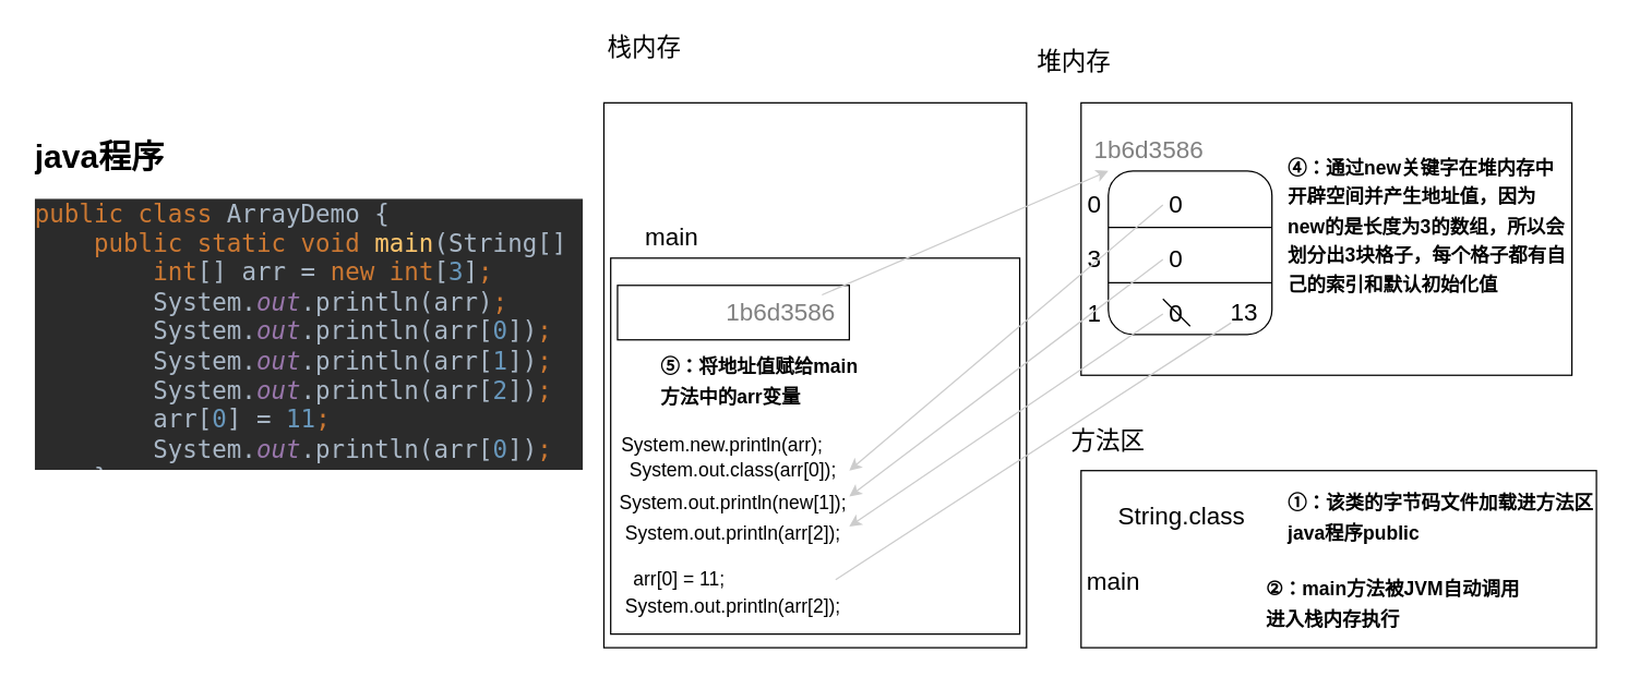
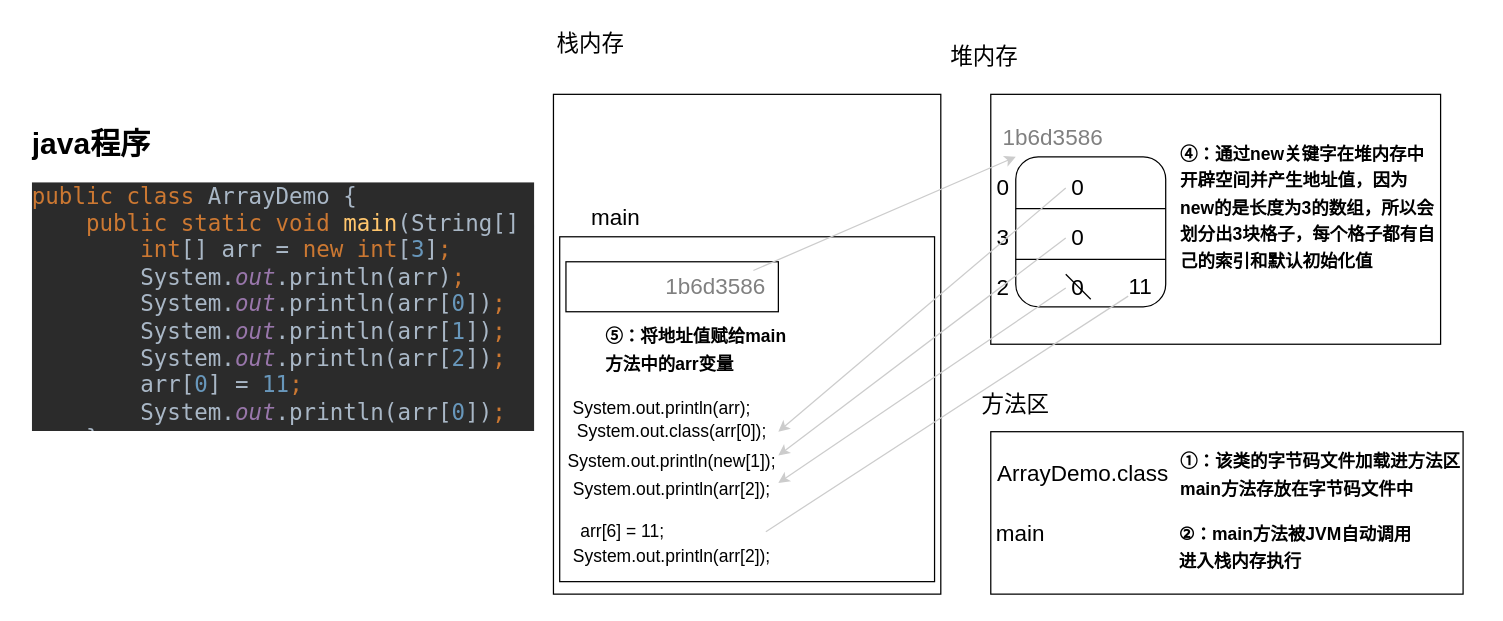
- <mxCell id="36" value="13" style="text;html=1;strokeColor=none;fillColor=none;align=center;verticalAlign=middle;whiteSpace=wrap;rounded=0;fontSize=18;" parent="1" vertex="1"><mxGeometry x="902" y="214" width="20" height="30" as="geometry" /></mxCell>
+ <mxCell id="36" value="11" style="text;html=1;strokeColor=none;fillColor=none;align=center;verticalAlign=middle;whiteSpace=wrap;rounded=0;fontSize=18;" parent="1" vertex="1"><mxGeometry x="902" y="214" width="20" height="30" as="geometry" /></mxCell>
- <mxCell id="18" value="1" style="text;html=1;strokeColor=none;fillColor=none;align=center;verticalAlign=middle;whiteSpace=wrap;rounded=0;fontSize=18;" parent="1" vertex="1"><mxGeometry x="792" y="215" width="20" height="30" as="geometry" /></mxCell>
+ <mxCell id="18" value="2" style="text;html=1;strokeColor=none;fillColor=none;align=center;verticalAlign=middle;whiteSpace=wrap;rounded=0;fontSize=18;" parent="1" vertex="1"><mxGeometry x="792" y="215" width="20" height="30" as="geometry" /></mxCell>
- <mxCell id="27" value="System.new.println(arr);" style="text;html=1;strokeColor=none;fillColor=none;align=center;verticalAlign=middle;whiteSpace=wrap;rounded=0;fontSize=14;" parent="1" vertex="1"><mxGeometry x="448" y="313" width="162" height="26" as="geometry" /></mxCell>
+ <mxCell id="27" value="System.out.println(arr);" style="text;html=1;strokeColor=none;fillColor=none;align=center;verticalAlign=middle;whiteSpace=wrap;rounded=0;fontSize=14;" parent="1" vertex="1"><mxGeometry x="448" y="313" width="162" height="26" as="geometry" /></mxCell>
- <mxCell id="6" value="String.class" style="text;html=1;strokeColor=none;fillColor=none;align=center;verticalAlign=middle;whiteSpace=wrap;rounded=0;fontSize=18;" parent="1" vertex="1"><mxGeometry x="792" y="364" width="148" height="30" as="geometry" /></mxCell>
+ <mxCell id="6" value="ArrayDemo.class" style="text;html=1;strokeColor=none;fillColor=none;align=center;verticalAlign=middle;whiteSpace=wrap;rounded=0;fontSize=18;" parent="1" vertex="1"><mxGeometry x="792" y="364" width="148" height="30" as="geometry" /></mxCell>
- <mxCell id="8" value="&lt;font style=&quot;font-size: 14px;&quot;&gt;&lt;b&gt;①：该类的字节码文件加载进方法区&lt;br&gt;&lt;/b&gt;&lt;/font&gt;&lt;div style=&quot;text-align: left;&quot;&gt;&lt;span style=&quot;background-color: initial;&quot;&gt;&lt;font style=&quot;font-size: 14px;&quot;&gt;&lt;b&gt;java程序public&lt;/b&gt;&lt;/font&gt;&lt;/span&gt;&lt;/div&gt;" style="text;html=1;strokeColor=none;fillColor=none;align=center;verticalAlign=middle;whiteSpace=wrap;rounded=0;fontSize=18;" parent="1" vertex="1"><mxGeometry x="932" y="354" width="248" height="50" as="geometry" /></mxCell>
+ <mxCell id="8" value="&lt;font style=&quot;font-size: 14px;&quot;&gt;&lt;b&gt;①：该类的字节码文件加载进方法区&lt;br&gt;&lt;/b&gt;&lt;/font&gt;&lt;div style=&quot;text-align: left;&quot;&gt;&lt;span style=&quot;background-color: initial;&quot;&gt;&lt;font style=&quot;font-size: 14px;&quot;&gt;&lt;b&gt;main方法存放在字节码文件中&lt;/b&gt;&lt;/font&gt;&lt;/span&gt;&lt;/div&gt;" style="text;html=1;strokeColor=none;fillColor=none;align=center;verticalAlign=middle;whiteSpace=wrap;rounded=0;fontSize=18;" parent="1" vertex="1"><mxGeometry x="932" y="354" width="248" height="50" as="geometry" /></mxCell>
- <mxCell id="31" value="arr[0] = 11;" style="text;html=1;strokeColor=none;fillColor=none;align=left;verticalAlign=middle;whiteSpace=wrap;rounded=0;fontSize=14;" parent="1" vertex="1"><mxGeometry x="462" y="415" width="150" height="20" as="geometry" /></mxCell>
+ <mxCell id="31" value="arr[6] = 11;" style="text;html=1;strokeColor=none;fillColor=none;align=left;verticalAlign=middle;whiteSpace=wrap;rounded=0;fontSize=14;" parent="1" vertex="1"><mxGeometry x="462" y="415" width="150" height="20" as="geometry" /></mxCell>
- <mxCell id="9" value="&lt;font style=&quot;font-size: 14px;&quot;&gt;&lt;b&gt;②：main方法被JVM自动调用&lt;br&gt;&lt;/b&gt;&lt;/font&gt;&lt;div style=&quot;text-align: left;&quot;&gt;&lt;span style=&quot;background-color: initial;&quot;&gt;&lt;font style=&quot;font-size: 14px;&quot;&gt;&lt;b&gt;进入栈内存执行&lt;/b&gt;&lt;/font&gt;&lt;/span&gt;&lt;/div&gt;" style="text;html=1;strokeColor=none;fillColor=none;align=center;verticalAlign=middle;whiteSpace=wrap;rounded=0;fontSize=18;" parent="1" vertex="1"><mxGeometry x="897" y="417" width="248" height="50" as="geometry" /></mxCell>
+ <mxCell id="9" value="&lt;font style=&quot;font-size: 14px;&quot;&gt;&lt;b&gt;②：main方法被JVM自动调用&lt;br&gt;&lt;/b&gt;&lt;/font&gt;&lt;div style=&quot;text-align: left;&quot;&gt;&lt;span style=&quot;background-color: initial;&quot;&gt;&lt;font style=&quot;font-size: 14px;&quot;&gt;&lt;b&gt;进入栈内存执行&lt;/b&gt;&lt;/font&gt;&lt;/span&gt;&lt;/div&gt;" style="text;html=1;strokeColor=none;fillColor=none;align=center;verticalAlign=middle;whiteSpace=wrap;rounded=0;fontSize=18;" parent="1" vertex="1"><mxGeometry x="912" y="412" width="248" height="50" as="geometry" /></mxCell>
